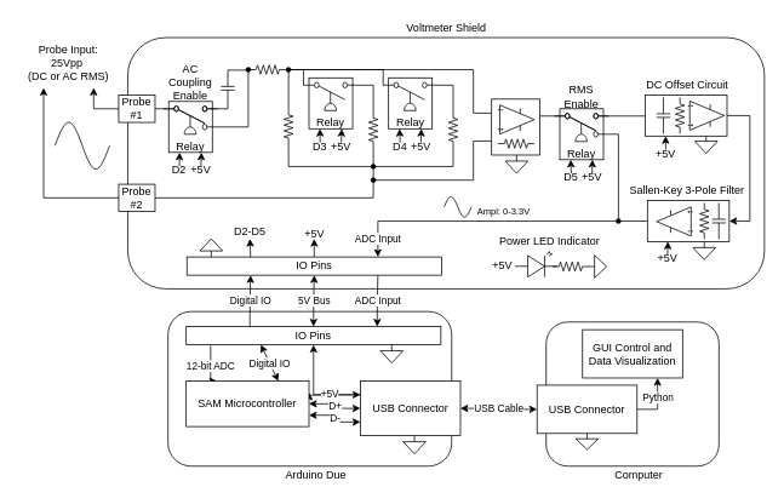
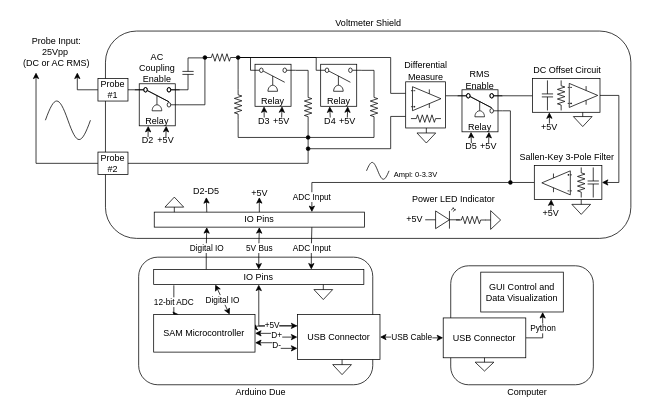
+ <mxCell id="141" value="Differential Measure" style="text;html=1;strokeColor=none;fillColor=none;align=center;verticalAlign=middle;whiteSpace=wrap;rounded=0;" parent="136" vertex="1"><mxGeometry x="6.5" width="40" height="20" as="geometry" /></mxCell>
